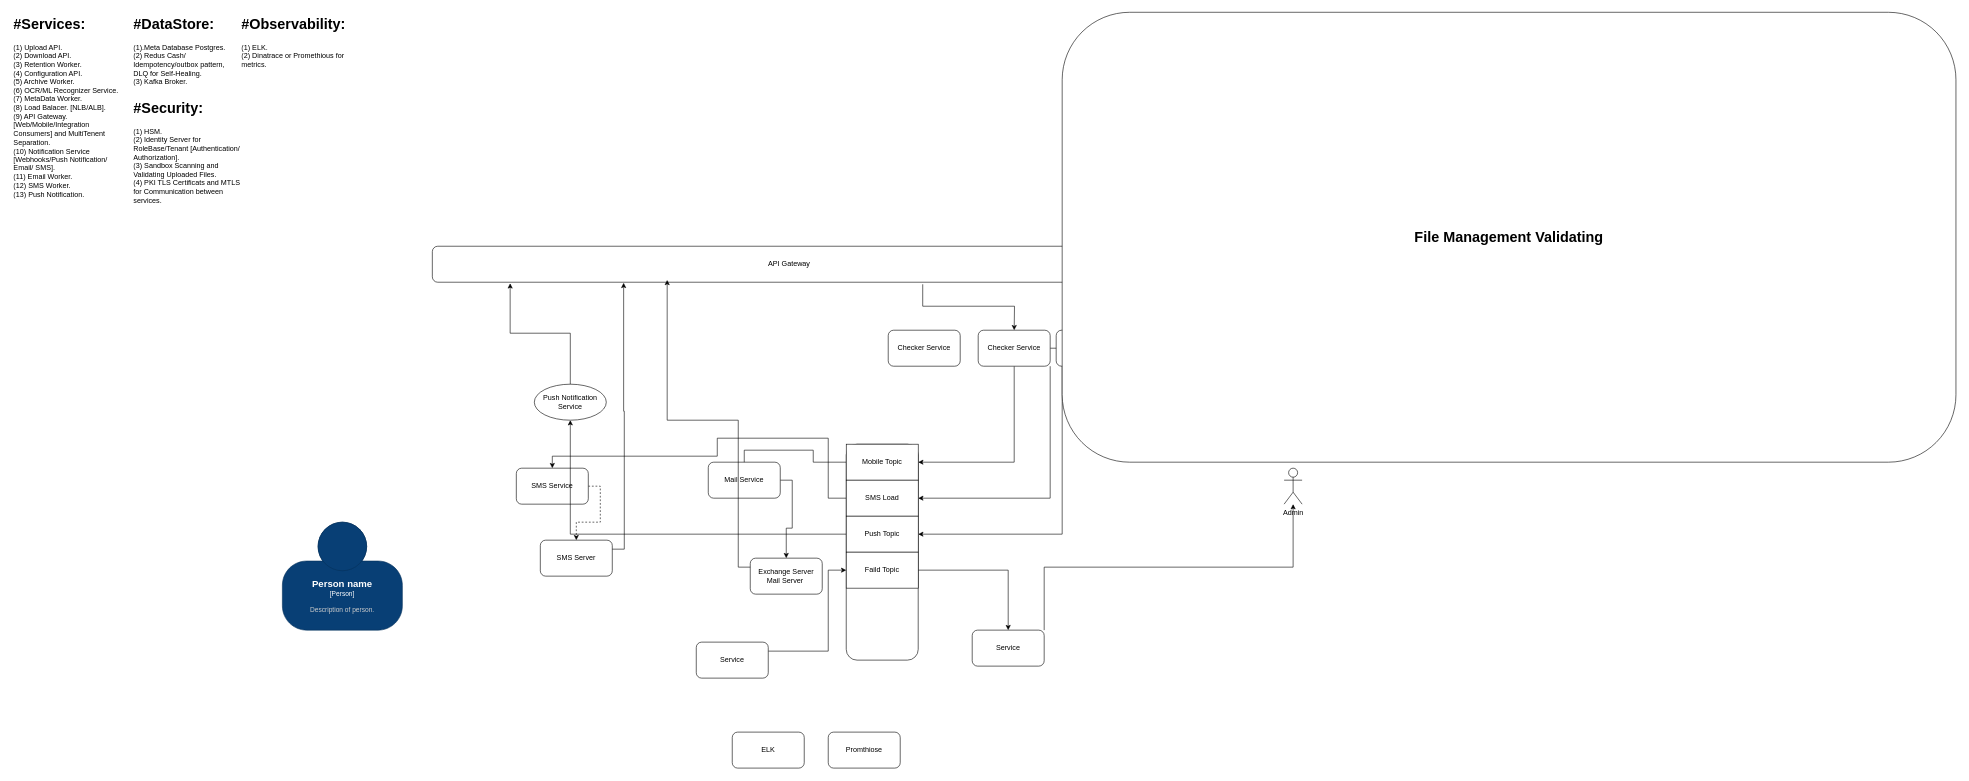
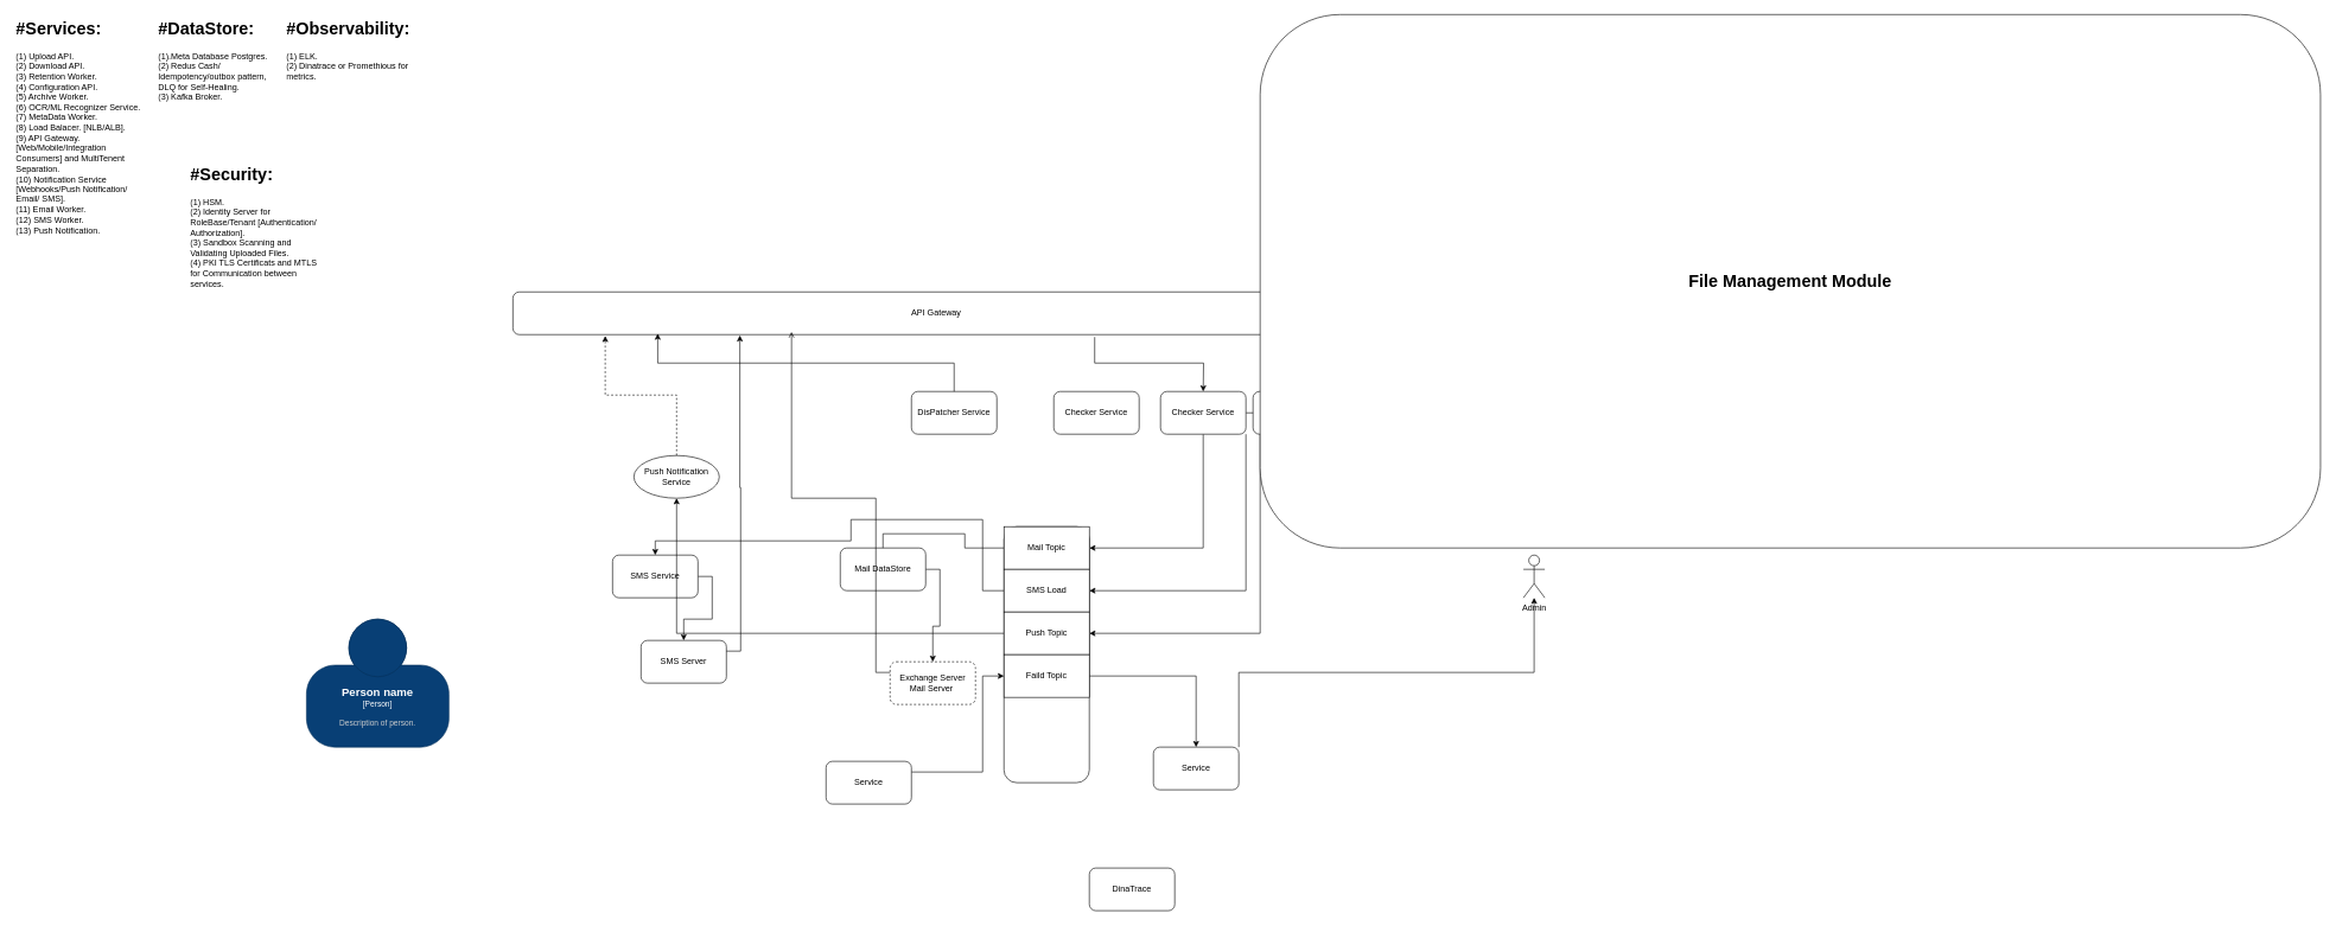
- <mxCell id="5" value="&lt;h1 style=&quot;margin-top: 0px;&quot;&gt;#Security:&lt;/h1&gt;&lt;div&gt;(1) HSM.&lt;/div&gt;&lt;div&gt;(2) Identity Server for RoleBase/Tenant [Authentication/ Authorization].&lt;/div&gt;&lt;div&gt;(3) Sandbox Scanning and Validating Uploaded Files.&lt;/div&gt;&lt;div&gt;(4) PKI TLS Certificats and MTLS for Communication between services.&lt;/div&gt;" style="text;html=1;whiteSpace=wrap;overflow=hidden;rounded=0;" vertex="1" parent="1"><mxGeometry x="220" y="160" width="180" height="240" as="geometry" /></mxCell>
+ <mxCell id="5" value="&lt;h1 style=&quot;margin-top: 0px;&quot;&gt;#Security:&lt;/h1&gt;&lt;div&gt;(1) HSM.&lt;/div&gt;&lt;div&gt;(2) Identity Server for RoleBase/Tenant [Authentication/ Authorization].&lt;/div&gt;&lt;div&gt;(3) Sandbox Scanning and Validating Uploaded Files.&lt;/div&gt;&lt;div&gt;(4) PKI TLS Certificats and MTLS for Communication between services.&lt;/div&gt;" style="text;html=1;whiteSpace=wrap;overflow=hidden;rounded=0;" vertex="1" parent="1"><mxGeometry x="265" y="225" width="180" height="240" as="geometry" /></mxCell>
- <mxCell id="44" value="&lt;h1&gt;File Management Validating&lt;/h1&gt;" style="rounded=1;whiteSpace=wrap;html=1;" vertex="1" parent="1"><mxGeometry x="1770" y="20" width="1490" height="750" as="geometry" /></mxCell>
+ <mxCell id="44" value="&lt;h1&gt;File Management Module&lt;/h1&gt;" style="rounded=1;whiteSpace=wrap;html=1;" vertex="1" parent="1"><mxGeometry x="1770" y="20" width="1490" height="750" as="geometry" /></mxCell>
- <mxCell id="29" style="edgeStyle=orthogonalEdgeStyle;rounded=0;orthogonalLoop=1;jettySize=auto;html=1;exitX=0;exitY=0.25;exitDx=0;exitDy=0;entryX=0.329;entryY=0.937;entryDx=0;entryDy=0;entryPerimeter=0;" edge="1" parent="1" source="8" target="7"><mxGeometry relative="1" as="geometry" /></mxCell>
+ <mxCell id="29" style="edgeStyle=orthogonalEdgeStyle;rounded=0;orthogonalLoop=1;jettySize=auto;html=1;exitX=0;exitY=0.25;exitDx=0;exitDy=0;entryX=0.329;entryY=0.937;entryDx=0;entryDy=0;entryPerimeter=0;endArrow=open;" edge="1" parent="1" source="8" target="7"><mxGeometry relative="1" as="geometry" /></mxCell>
+ <mxCell id="15" style="edgeStyle=orthogonalEdgeStyle;rounded=0;orthogonalLoop=1;jettySize=auto;html=1;entryX=0.171;entryY=0.977;entryDx=0;entryDy=0;entryPerimeter=0;" edge="1" parent="1" source="14" target="7"><mxGeometry relative="1" as="geometry" /></mxCell>
- <mxCell id="30" style="edgeStyle=orthogonalEdgeStyle;rounded=0;orthogonalLoop=1;jettySize=auto;html=1;exitX=0.5;exitY=0;exitDx=0;exitDy=0;entryX=0.109;entryY=1.03;entryDx=0;entryDy=0;entryPerimeter=0;" edge="1" parent="1" source="27" target="7"><mxGeometry relative="1" as="geometry" /></mxCell>
+ <mxCell id="30" style="edgeStyle=orthogonalEdgeStyle;rounded=0;orthogonalLoop=1;jettySize=auto;html=1;exitX=0.5;exitY=0;exitDx=0;exitDy=0;entryX=0.109;entryY=1.03;entryDx=0;entryDy=0;entryPerimeter=0;dashed=1;" edge="1" parent="1" source="27" target="7"><mxGeometry relative="1" as="geometry" /></mxCell>
+ <mxCell id="14" value="DisPatcher Service" style="rounded=1;whiteSpace=wrap;html=1;" vertex="1" parent="1"><mxGeometry x="1280" y="550" width="120" height="60" as="geometry" /></mxCell>
- <mxCell id="22" value="Mobile Topic" style="rounded=0;whiteSpace=wrap;html=1;" vertex="1" parent="1"><mxGeometry x="1410" y="740" width="120" height="60" as="geometry" /></mxCell>
+ <mxCell id="22" value="Mail Topic" style="rounded=0;whiteSpace=wrap;html=1;" vertex="1" parent="1"><mxGeometry x="1410" y="740" width="120" height="60" as="geometry" /></mxCell>
- <mxCell id="10" value="Mail Service" style="rounded=1;whiteSpace=wrap;html=1;" vertex="1" parent="1"><mxGeometry x="1180" y="770" width="120" height="60" as="geometry" /></mxCell>
+ <mxCell id="10" value="Mail DataStore" style="rounded=1;whiteSpace=wrap;html=1;" vertex="1" parent="1"><mxGeometry x="1180" y="770" width="120" height="60" as="geometry" /></mxCell>
- <mxCell id="12" style="edgeStyle=orthogonalEdgeStyle;rounded=0;orthogonalLoop=1;jettySize=auto;html=1;exitX=1;exitY=0.5;exitDx=0;exitDy=0;entryX=0.5;entryY=0;entryDx=0;entryDy=0;dashed=1;" edge="1" parent="1" source="13" target="11"><mxGeometry relative="1" as="geometry" /></mxCell>
+ <mxCell id="12" style="edgeStyle=orthogonalEdgeStyle;rounded=0;orthogonalLoop=1;jettySize=auto;html=1;exitX=1;exitY=0.5;exitDx=0;exitDy=0;entryX=0.5;entryY=0;entryDx=0;entryDy=0;" edge="1" parent="1" source="13" target="11"><mxGeometry relative="1" as="geometry" /></mxCell>
- <mxCell id="43" value="&lt;font style=&quot;font-size: 16px&quot;&gt;&lt;b&gt;Person name&lt;/b&gt;&lt;/font&gt;&lt;div&gt;[Person]&lt;/div&gt;&lt;br&gt;&lt;div&gt;&lt;font style=&quot;font-size: 11px&quot;&gt;&lt;font color=&quot;#cccccc&quot;&gt;Description of person.&lt;/font&gt;&lt;/div&gt;" style="html=1;fontSize=11;dashed=0;whiteSpace=wrap;fillColor=#083F75;strokeColor=#06315C;fontColor=#ffffff;shape=mxgraph.c4.person2;align=center;metaEdit=1;points=[[0.5,0,0],[1,0.5,0],[1,0.75,0],[0.75,1,0],[0.5,1,0],[0.25,1,0],[0,0.75,0],[0,0.5,0]];resizable=0;" vertex="1" parent="1"><mxGeometry x="470" y="870" width="200" height="180" as="geometry" /></mxCell>
+ <mxCell id="43" value="&lt;font style=&quot;font-size: 16px&quot;&gt;&lt;b&gt;Person name&lt;/b&gt;&lt;/font&gt;&lt;div&gt;[Person]&lt;/div&gt;&lt;br&gt;&lt;div&gt;&lt;font style=&quot;font-size: 11px&quot;&gt;&lt;font color=&quot;#cccccc&quot;&gt;Description of person.&lt;/font&gt;&lt;/div&gt;" style="html=1;fontSize=11;dashed=0;whiteSpace=wrap;fillColor=#083F75;strokeColor=#06315C;fontColor=#ffffff;shape=mxgraph.c4.person2;align=center;metaEdit=1;points=[[0.5,0,0],[1,0.5,0],[1,0.75,0],[0.75,1,0],[0.5,1,0],[0.25,1,0],[0,0.75,0],[0,0.5,0]];resizable=0;" vertex="1" parent="1"><mxGeometry x="430" y="870" width="200" height="180" as="geometry" /></mxCell>
- <mxCell id="8" value="Exchange Server&lt;div&gt;Mail Server&amp;nbsp;&lt;/div&gt;" style="rounded=1;whiteSpace=wrap;html=1;" vertex="1" parent="1"><mxGeometry x="1250" y="930" width="120" height="60" as="geometry" /></mxCell>
+ <mxCell id="8" value="Exchange Server&lt;div&gt;Mail Server&amp;nbsp;&lt;/div&gt;" style="rounded=1;whiteSpace=wrap;html=1;dashed=1;" vertex="1" parent="1"><mxGeometry x="1250" y="930" width="120" height="60" as="geometry" /></mxCell>
- <mxCell id="40" value="ELK" style="rounded=1;whiteSpace=wrap;html=1;" vertex="1" parent="1"><mxGeometry x="1220" y="1220" width="120" height="60" as="geometry" /></mxCell>
- <mxCell id="41" value="Promthiose" style="rounded=1;whiteSpace=wrap;html=1;" vertex="1" parent="1"><mxGeometry x="1380" y="1220" width="120" height="60" as="geometry" /></mxCell>
+ <mxCell id="42" value="DinaTrace" style="rounded=1;whiteSpace=wrap;html=1;" vertex="1" parent="1"><mxGeometry x="1530" y="1220" width="120" height="60" as="geometry" /></mxCell>
